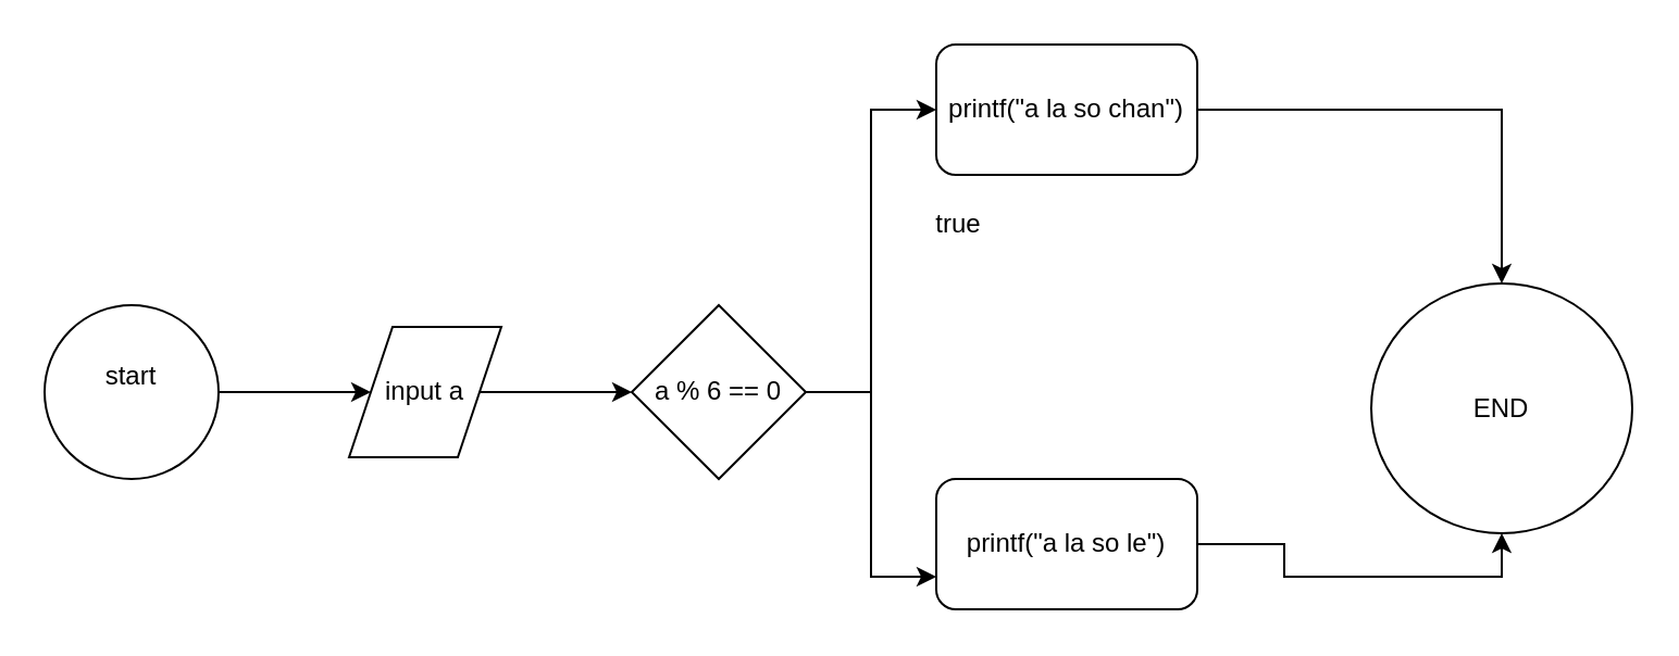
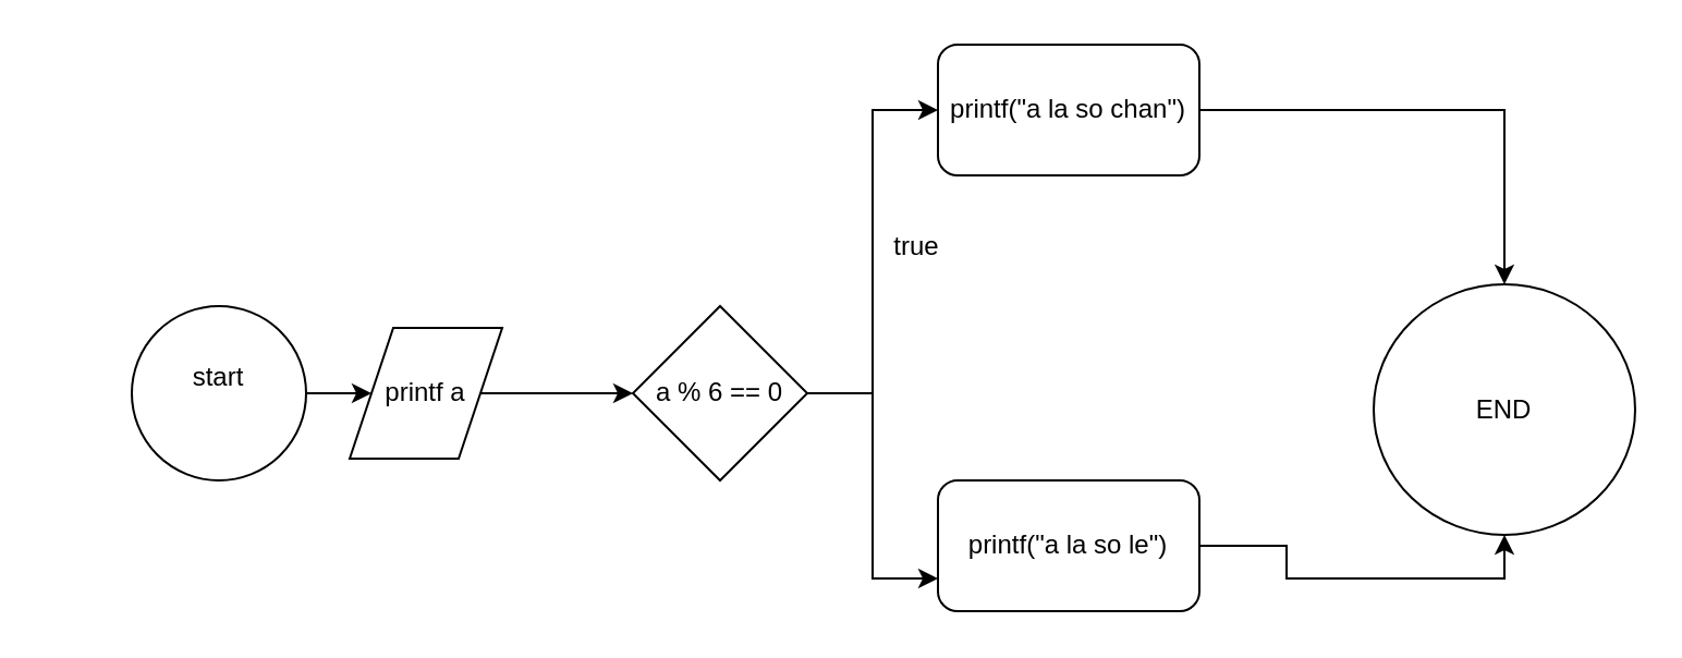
- <mxCell id="13" value="true" style="text;html=1;align=center;verticalAlign=middle;resizable=0;points=[];autosize=1;strokeColor=none;fillColor=none;" vertex="1" parent="1"><mxGeometry x="420" y="88" width="40" height="30" as="geometry" /></mxCell>
+ <mxCell id="13" value="true" style="text;html=1;align=center;verticalAlign=middle;resizable=0;points=[];autosize=1;strokeColor=none;fillColor=none;" vertex="1" parent="1"><mxGeometry x="400" y="98" width="40" height="30" as="geometry" /></mxCell>
- <mxCell id="3" value="start&lt;div&gt;&lt;br&gt;&lt;/div&gt;" style="ellipse;whiteSpace=wrap;html=1;aspect=fixed;" vertex="1" parent="1"><mxGeometry x="20" y="140" width="80" height="80" as="geometry" /></mxCell>
+ <mxCell id="3" value="start&lt;div&gt;&lt;br&gt;&lt;/div&gt;" style="ellipse;whiteSpace=wrap;html=1;aspect=fixed;" vertex="1" parent="1"><mxGeometry x="60" y="140" width="80" height="80" as="geometry" /></mxCell>
- <mxCell id="5" value="input a" style="shape=parallelogram;perimeter=parallelogramPerimeter;whiteSpace=wrap;html=1;fixedSize=1;" vertex="1" parent="1"><mxGeometry x="160" y="150" width="70" height="60" as="geometry" /></mxCell>
+ <mxCell id="5" value="printf a" style="shape=parallelogram;perimeter=parallelogramPerimeter;whiteSpace=wrap;html=1;fixedSize=1;" vertex="1" parent="1"><mxGeometry x="160" y="150" width="70" height="60" as="geometry" /></mxCell>
